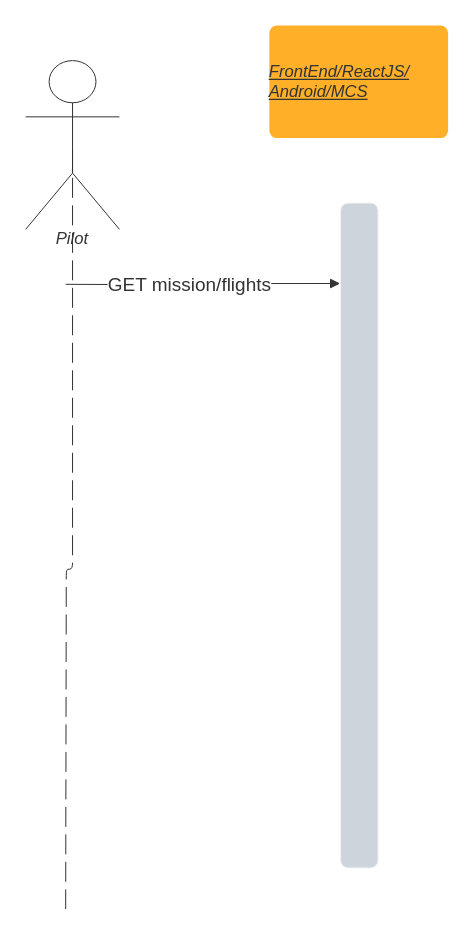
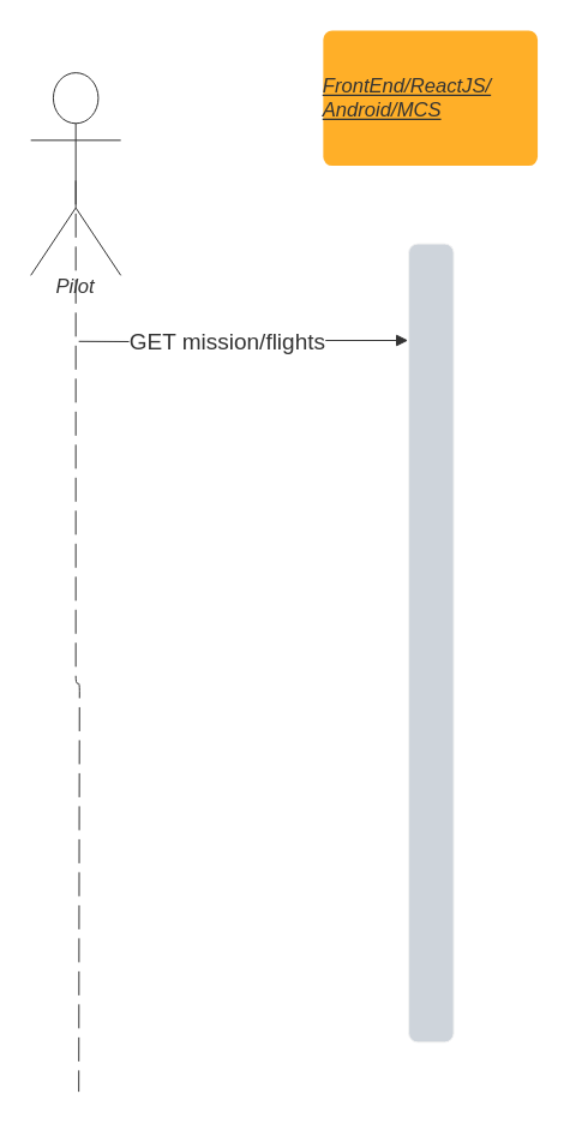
- <mxCell id="4" value="Pilot" style="html=1;overflow=block;blockSpacing=1;whiteSpace=wrap;shape=umlActor;labelPosition=center;verticalLabelPosition=bottom;verticalAlign=top;whiteSpace=nowrap;whiteSpace=wrap;fontSize=13.3;fontColor=#333333;fontStyle=2;align=center;spacing=0;strokeColor=#333333;strokeOpacity=100;fillOpacity=100;rounded=1;absoluteArcSize=1;arcSize=12;fillColor=#ffffff;strokeWidth=0.8;" vertex="1" parent="1"><mxGeometry x="20" y="48" width="75" height="135" as="geometry" /></mxCell>
+ <mxCell id="4" value="Pilot" style="html=1;overflow=block;blockSpacing=1;whiteSpace=wrap;shape=umlActor;labelPosition=center;verticalLabelPosition=bottom;verticalAlign=top;whiteSpace=nowrap;whiteSpace=wrap;fontSize=13.3;fontColor=#333333;fontStyle=2;align=center;spacing=0;strokeColor=#333333;strokeOpacity=100;fillOpacity=100;rounded=1;absoluteArcSize=1;arcSize=12;fillColor=#ffffff;strokeWidth=0.8;" vertex="1" parent="1"><mxGeometry x="20" y="48" width="60" height="135" as="geometry" /></mxCell>
